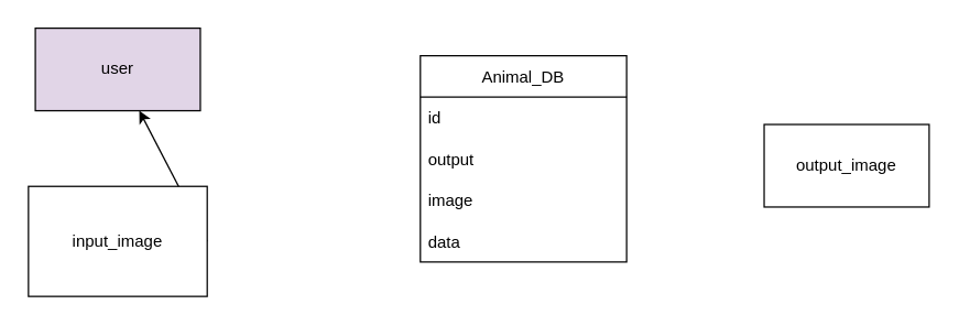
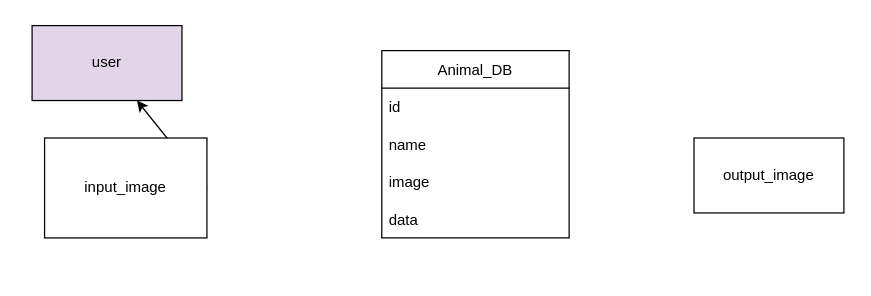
- <mxCell id="4" value="output" style="text;strokeColor=none;fillColor=none;align=left;verticalAlign=middle;spacingLeft=4;spacingRight=4;overflow=hidden;points=[[0,0.5],[1,0.5]];portConstraint=eastwest;rotatable=0;" parent="2" vertex="1"><mxGeometry y="60" width="150" height="30" as="geometry" /></mxCell>
+ <mxCell id="4" value="name" style="text;strokeColor=none;fillColor=none;align=left;verticalAlign=middle;spacingLeft=4;spacingRight=4;overflow=hidden;points=[[0,0.5],[1,0.5]];portConstraint=eastwest;rotatable=0;" parent="2" vertex="1"><mxGeometry y="60" width="150" height="30" as="geometry" /></mxCell>
- <mxCell id="9" value="output_image" style="rounded=0;whiteSpace=wrap;html=1;" parent="1" vertex="1"><mxGeometry x="555" y="90" width="120" height="60" as="geometry" /></mxCell>
+ <mxCell id="9" value="output_image" style="rounded=0;whiteSpace=wrap;html=1;" parent="1" vertex="1"><mxGeometry x="555" y="110" width="120" height="60" as="geometry" /></mxCell>
- <mxCell id="8" value="input_image" style="rounded=0;whiteSpace=wrap;html=1;" parent="1" vertex="1"><mxGeometry x="20" y="135" width="130" height="80" as="geometry" /></mxCell>
+ <mxCell id="8" value="input_image" style="rounded=0;whiteSpace=wrap;html=1;" parent="1" vertex="1"><mxGeometry x="35" y="110" width="130" height="80" as="geometry" /></mxCell>
